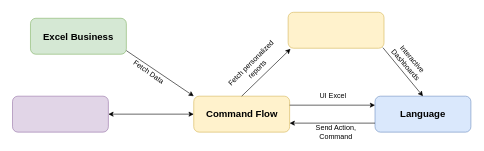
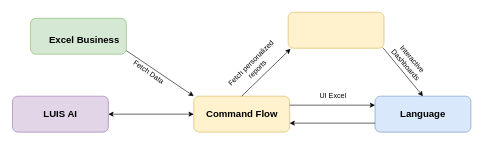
- <mxCell id="10" value="&lt;b&gt;&lt;font style=&quot;font-size: 16px&quot;&gt;Excel Business&lt;/font&gt;&lt;/b&gt;" style="text;html=1;strokeColor=none;fillColor=none;align=center;verticalAlign=middle;whiteSpace=wrap;rounded=0;" vertex="1" parent="1"><mxGeometry x="65" y="40" width="130" height="40" as="geometry" /></mxCell>
+ <mxCell id="10" value="&lt;b&gt;&lt;font style=&quot;font-size: 16px&quot;&gt;Excel Business&lt;/font&gt;&lt;/b&gt;" style="text;html=1;strokeColor=none;fillColor=none;align=center;verticalAlign=middle;whiteSpace=wrap;rounded=0;" vertex="1" parent="1"><mxGeometry x="75" y="45" width="130" height="40" as="geometry" /></mxCell>
+ <mxCell id="11" value="&lt;b&gt;&lt;font style=&quot;font-size: 16px&quot;&gt;LUIS AI&lt;/font&gt;&lt;/b&gt;" style="text;html=1;strokeColor=none;fillColor=none;align=center;verticalAlign=middle;whiteSpace=wrap;rounded=0;" vertex="1" parent="1"><mxGeometry x="35" y="170" width="130" height="40" as="geometry" /></mxCell>
- <mxCell id="20" value="Send Action, Command" style="text;html=1;strokeColor=none;fillColor=none;align=center;verticalAlign=middle;whiteSpace=wrap;rounded=0;" vertex="1" parent="1"><mxGeometry x="505" y="210" width="110" height="20" as="geometry" /></mxCell>
